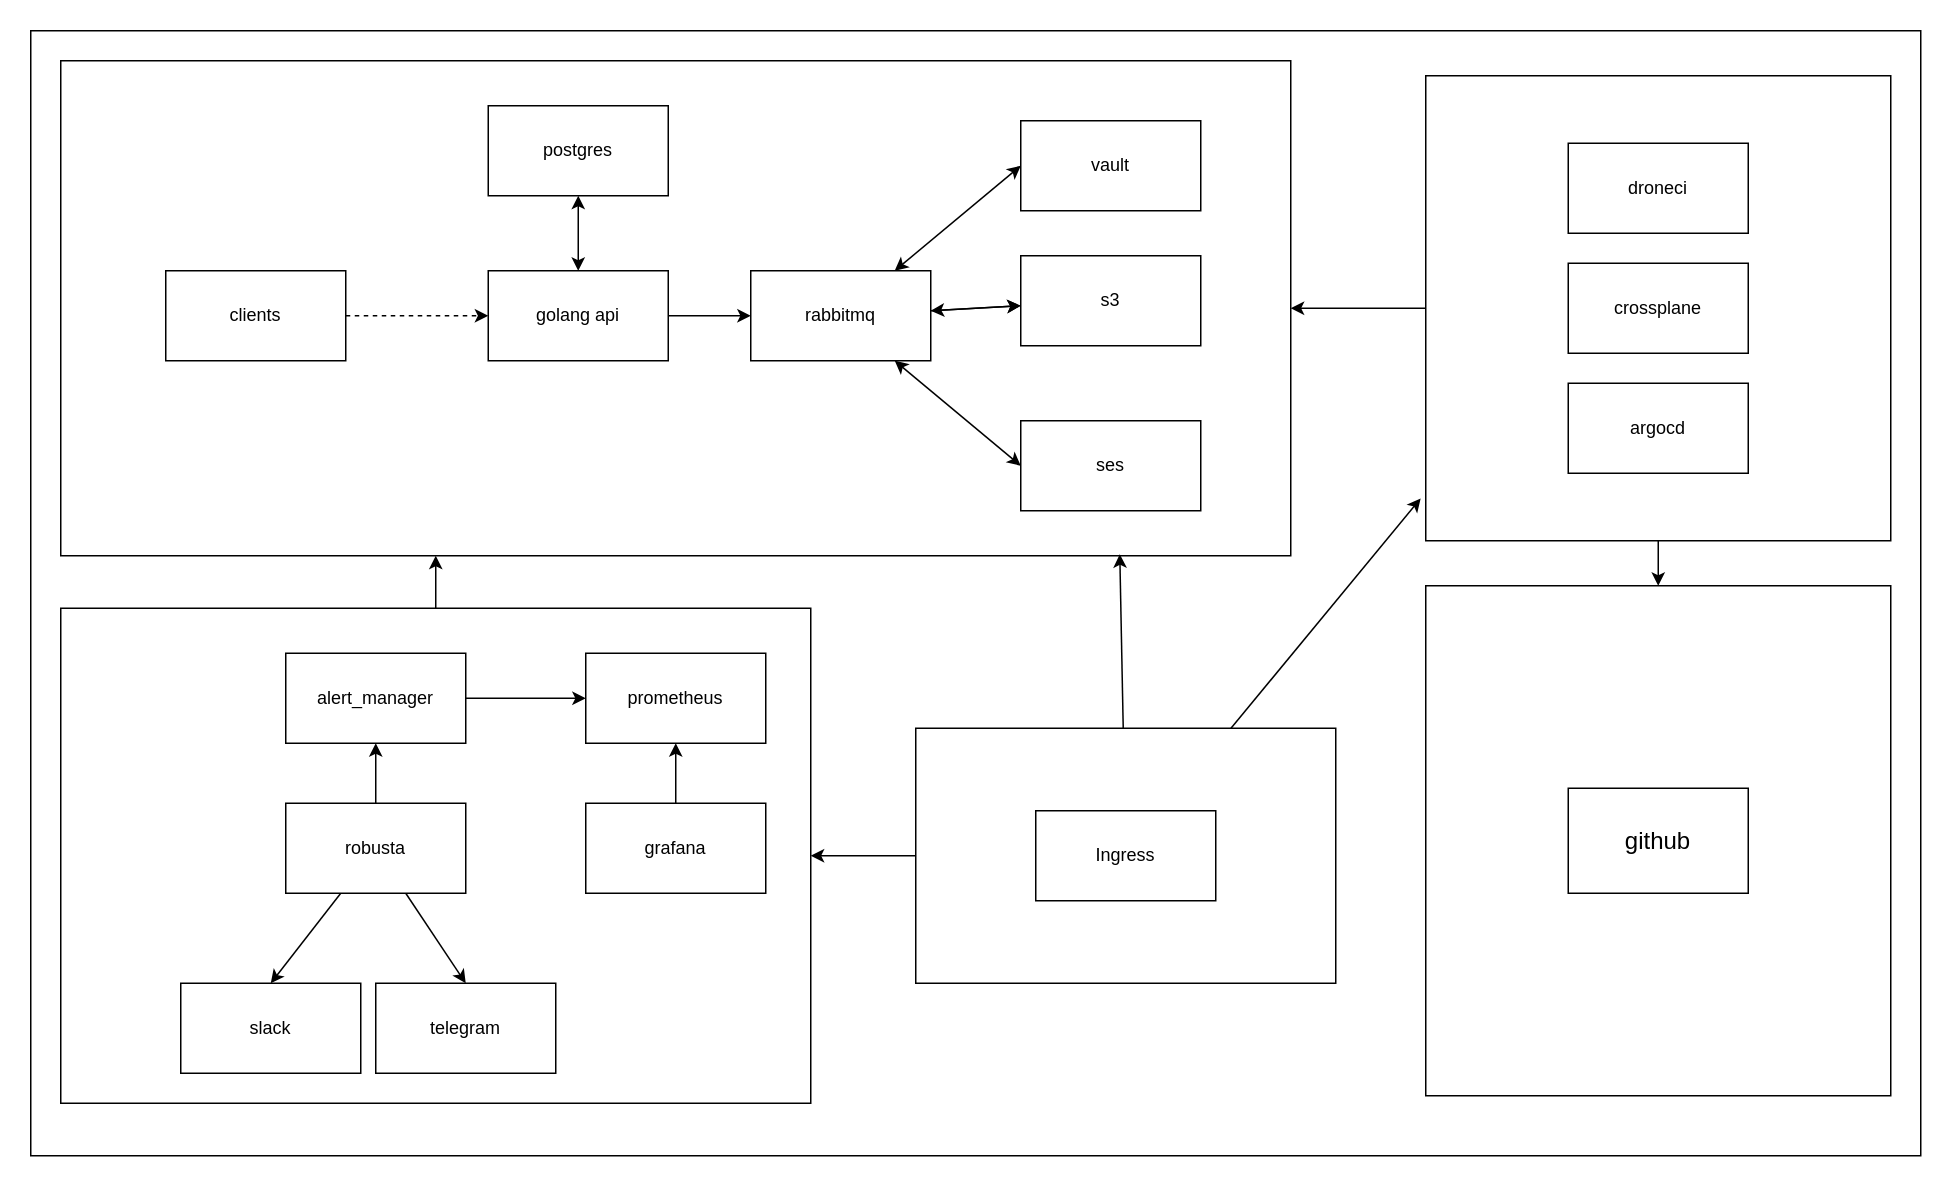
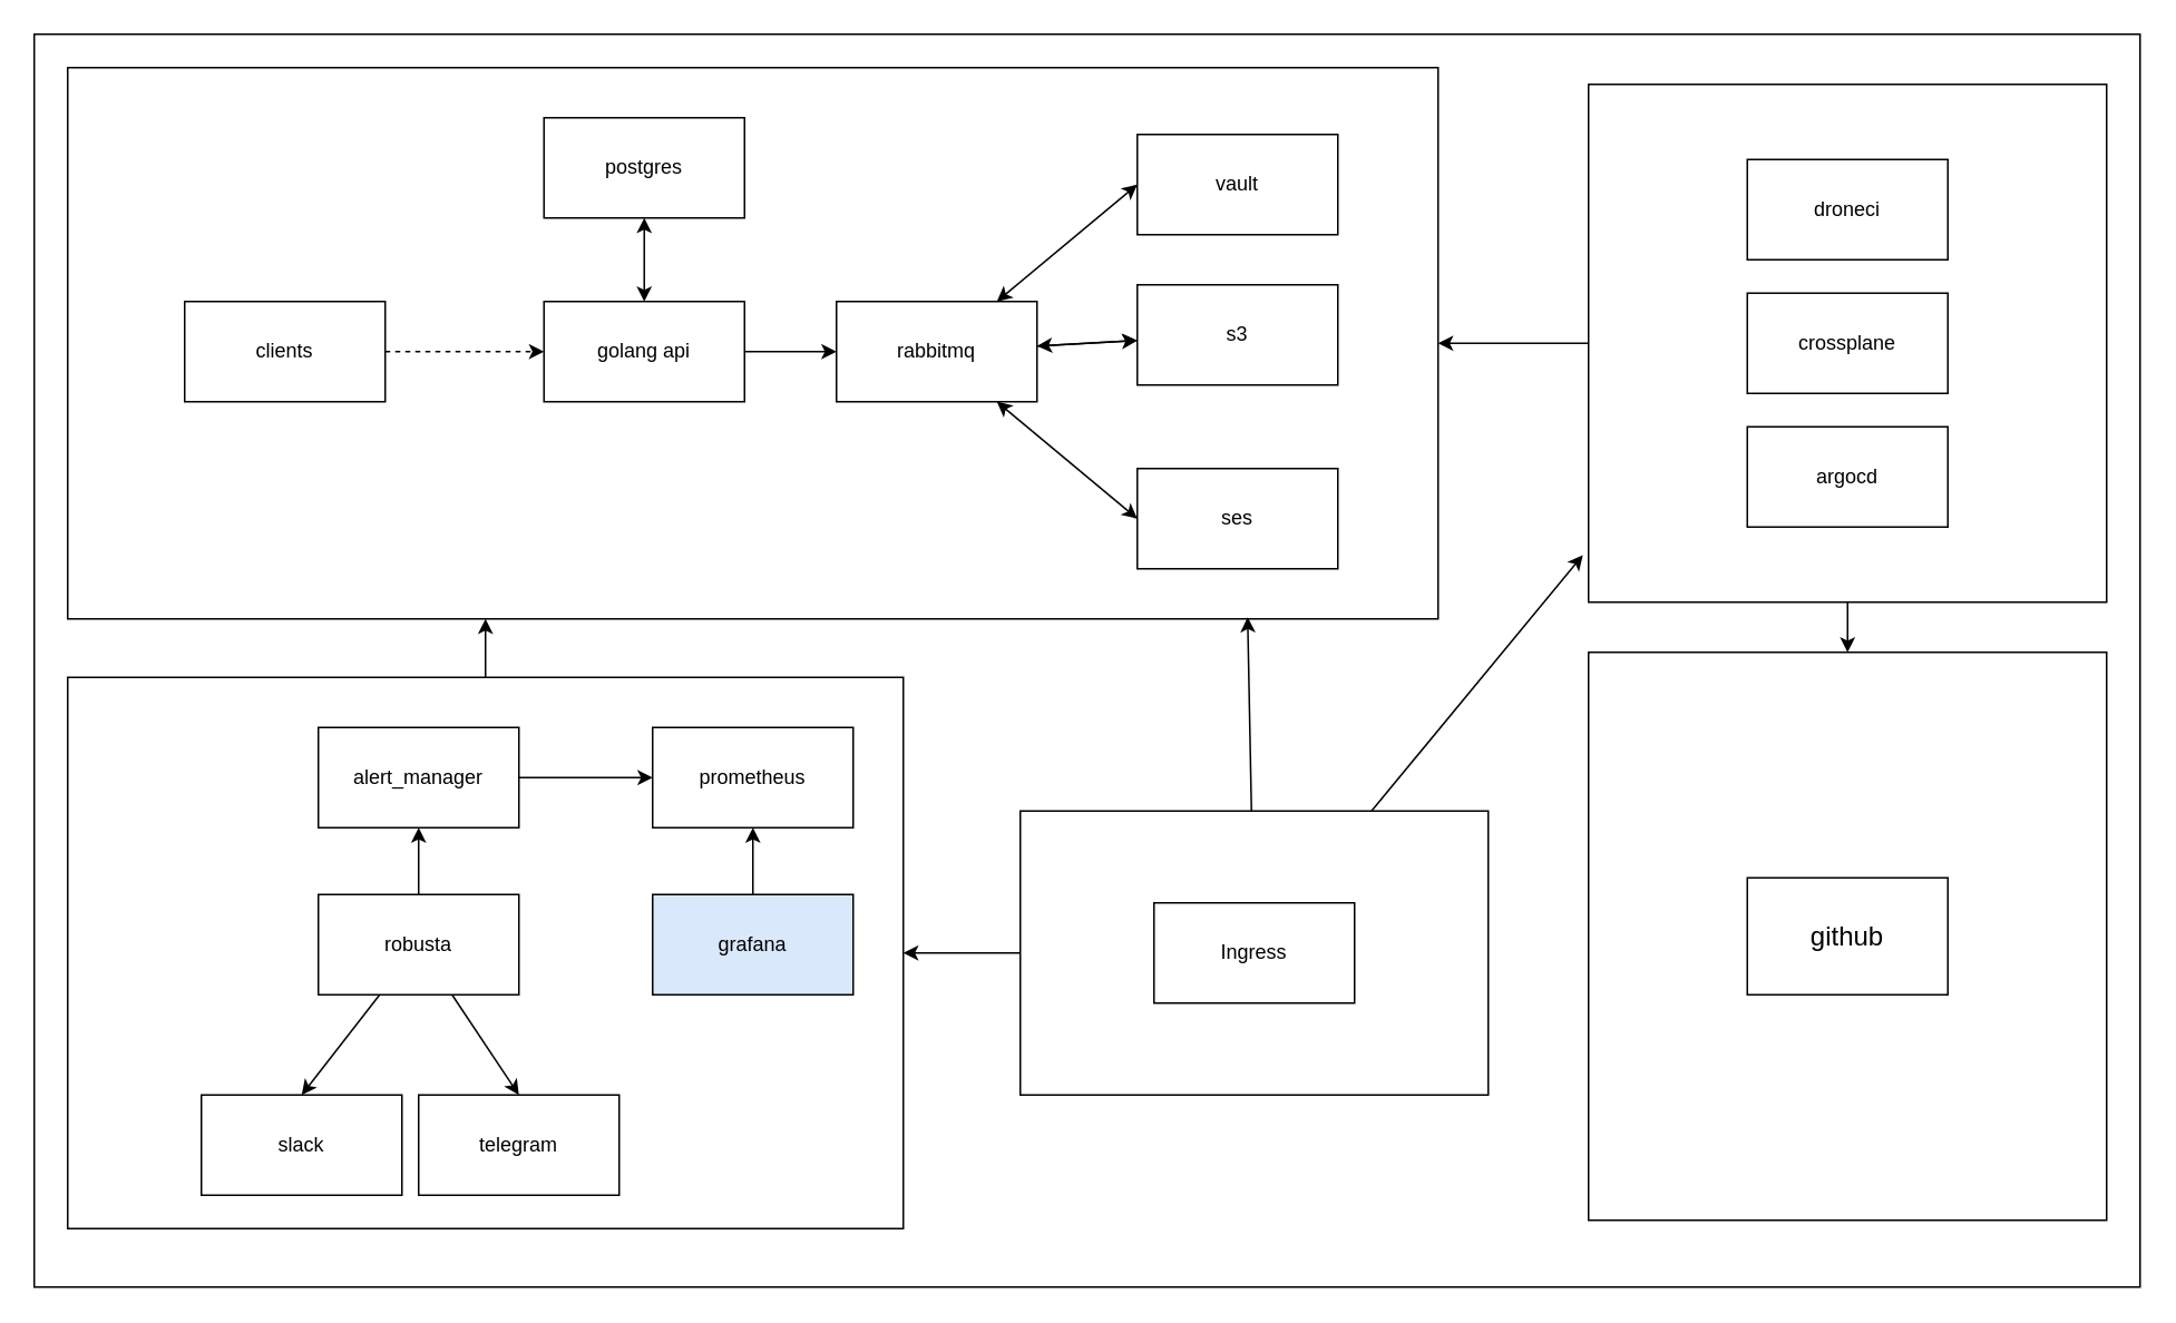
- <mxCell id="19" value="grafana" style="rounded=0;whiteSpace=wrap;html=1;" parent="1" vertex="1"><mxGeometry x="390" y="535" width="120" height="60" as="geometry" /></mxCell>
+ <mxCell id="19" value="grafana" style="rounded=0;whiteSpace=wrap;html=1;fillColor=#dae8fc;" parent="1" vertex="1"><mxGeometry x="390" y="535" width="120" height="60" as="geometry" /></mxCell>
